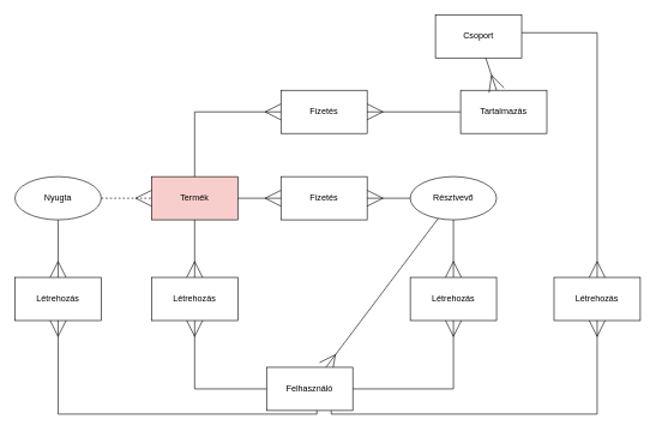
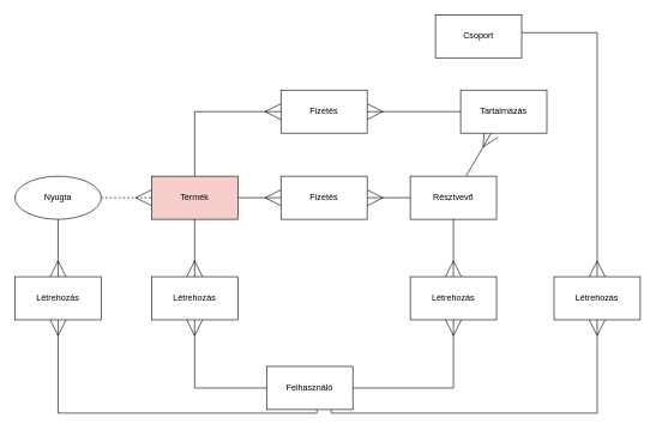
- <mxCell id="9" style="rounded=0;orthogonalLoop=1;jettySize=auto;html=1;endArrow=ERmany;endFill=0;endSize=20;" edge="1" parent="1" source="6" target="8"><mxGeometry relative="1" as="geometry"><mxPoint x="622" y="45" as="sourcePoint" /><mxPoint x="638" y="165" as="targetPoint" /></mxGeometry></mxCell>
- <mxCell id="4" value="Résztvevő" style="ellipse;whiteSpace=wrap;html=1;" vertex="1" parent="1"><mxGeometry x="570" y="245" width="120" height="60" as="geometry" /></mxCell>
+ <mxCell id="4" value="Résztvevő" style="rounded=0;whiteSpace=wrap;html=1;" vertex="1" parent="1"><mxGeometry x="570" y="245" width="120" height="60" as="geometry" /></mxCell>
- <mxCell id="3" style="rounded=0;orthogonalLoop=1;jettySize=auto;html=1;endArrow=ERmany;endFill=0;endSize=20;" edge="1" parent="1" source="4" target="7"><mxGeometry relative="1" as="geometry" /></mxCell>
+ <mxCell id="3" style="rounded=0;orthogonalLoop=1;jettySize=auto;html=1;endArrow=ERmany;endFill=0;endSize=20;" edge="1" parent="1" source="4" target="8"><mxGeometry relative="1" as="geometry" /></mxCell>
